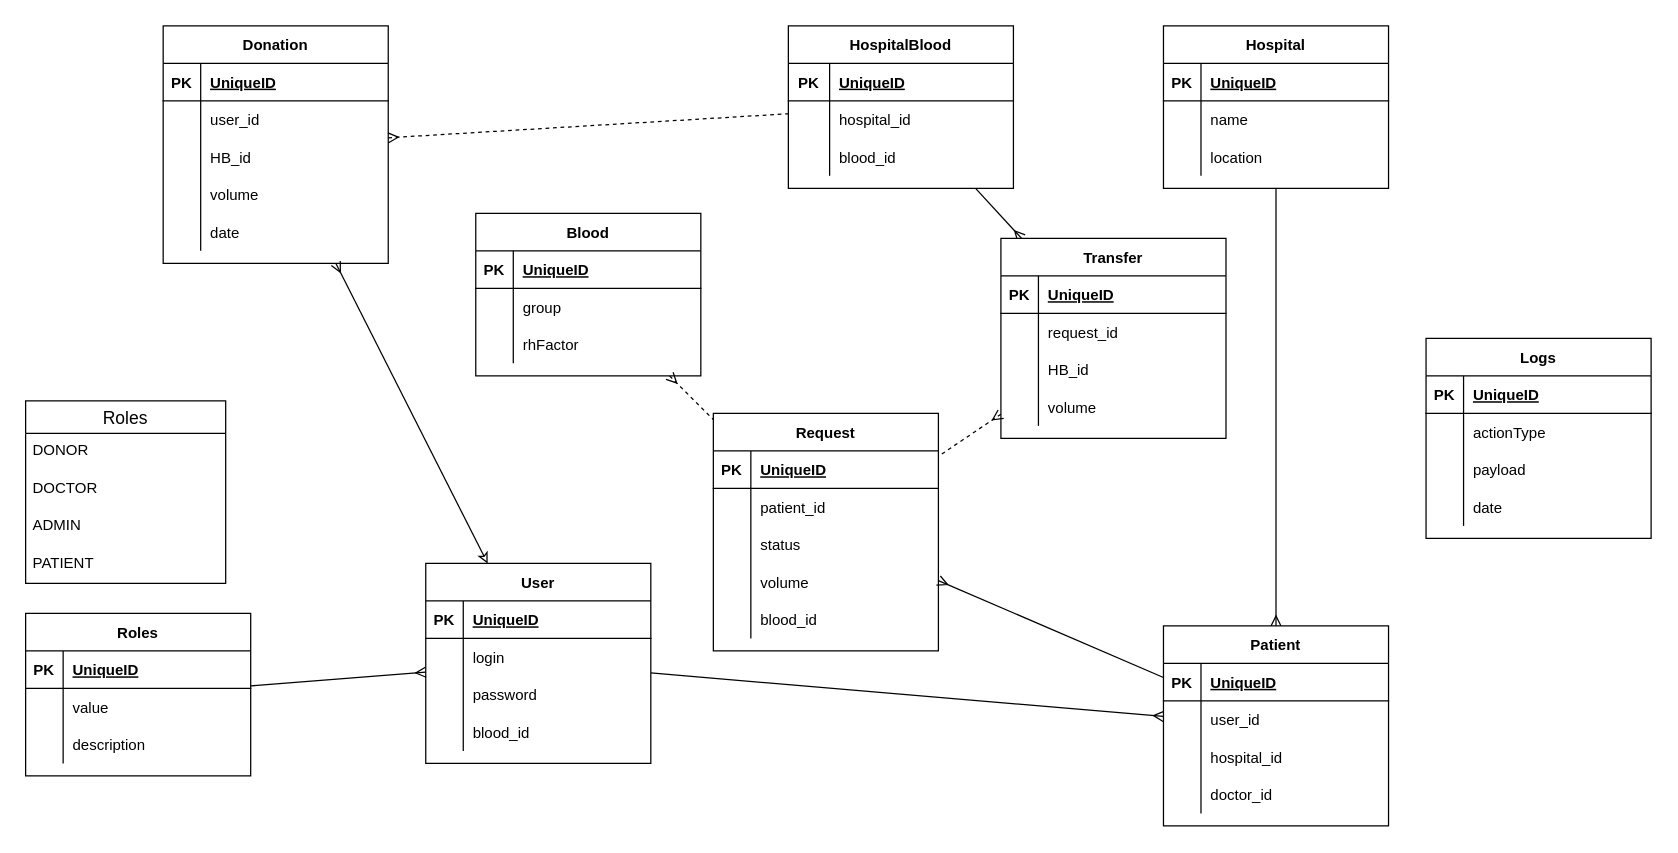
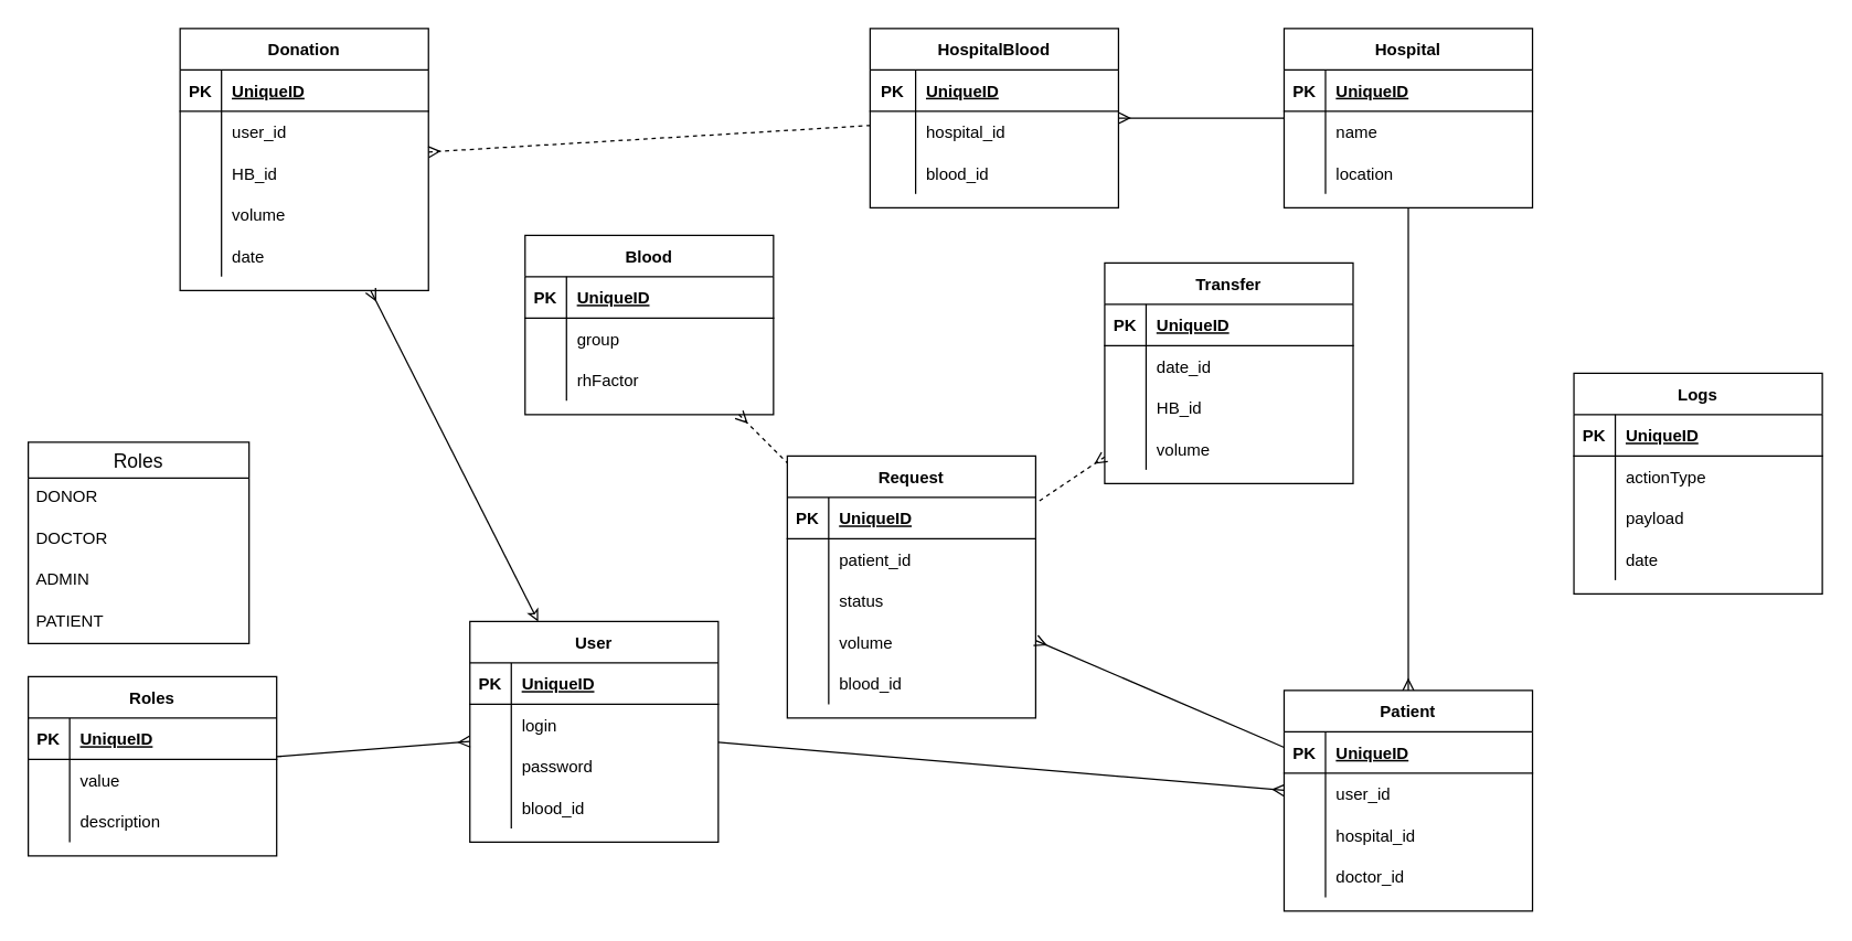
+ <mxCell id="38" style="edgeStyle=none;rounded=0;orthogonalLoop=1;jettySize=auto;html=1;startArrow=ERmany;startFill=0;endArrow=none;endFill=0;" parent="1" source="40" target="28" edge="1"><mxGeometry relative="1" as="geometry" /></mxCell>
- <mxCell id="39" style="edgeStyle=none;rounded=0;orthogonalLoop=1;jettySize=auto;html=1;startArrow=none;startFill=0;endArrow=ERmany;endFill=0;" parent="1" source="40" target="80" edge="1"><mxGeometry relative="1" as="geometry" /></mxCell>
- <mxCell id="86" value="request_id" style="shape=partialRectangle;connectable=0;fillColor=none;top=0;left=0;bottom=0;right=0;align=left;spacingLeft=6;overflow=hidden;" parent="84" vertex="1"><mxGeometry x="30" width="150" height="30" as="geometry"><mxRectangle width="150" height="30" as="alternateBounds" /></mxGeometry></mxCell>
+ <mxCell id="86" value="date_id" style="shape=partialRectangle;connectable=0;fillColor=none;top=0;left=0;bottom=0;right=0;align=left;spacingLeft=6;overflow=hidden;" parent="84" vertex="1"><mxGeometry x="30" width="150" height="30" as="geometry"><mxRectangle width="150" height="30" as="alternateBounds" /></mxGeometry></mxCell>
